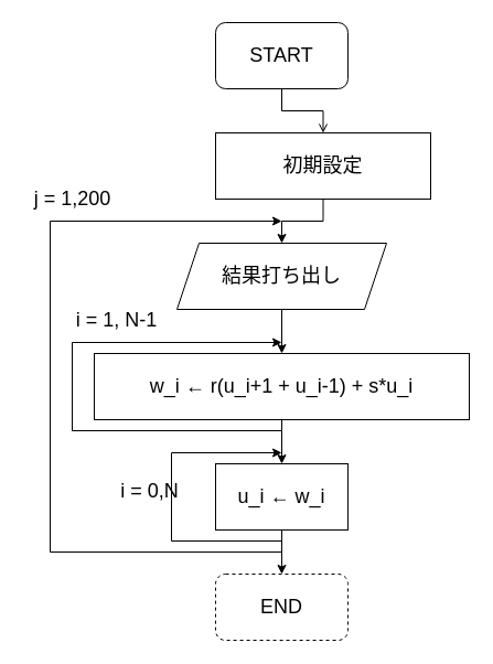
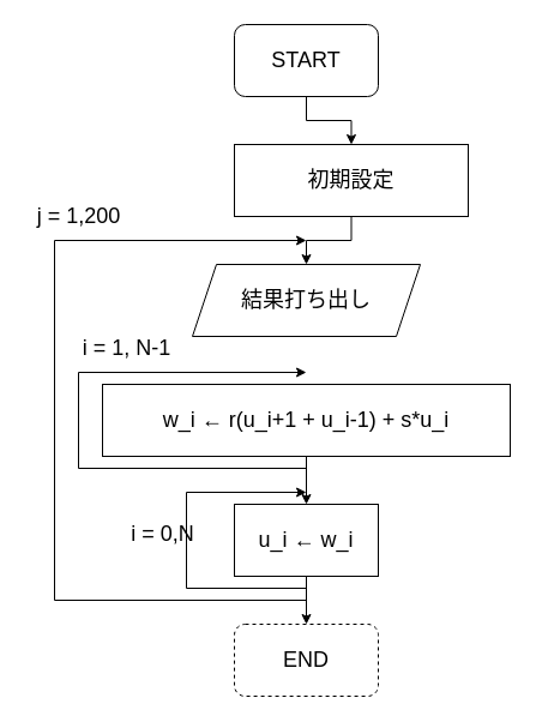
- <mxCell id="3" value="" style="edgeStyle=orthogonalEdgeStyle;rounded=0;orthogonalLoop=1;jettySize=auto;html=1;fontSize=18;endArrow=open;" edge="1" parent="1" source="4" target="6"><mxGeometry relative="1" as="geometry" /></mxCell>
+ <mxCell id="3" value="" style="edgeStyle=orthogonalEdgeStyle;rounded=0;orthogonalLoop=1;jettySize=auto;html=1;fontSize=18;" edge="1" parent="1" source="4" target="6"><mxGeometry relative="1" as="geometry" /></mxCell>
- <mxCell id="7" value="" style="edgeStyle=orthogonalEdgeStyle;rounded=0;orthogonalLoop=1;jettySize=auto;html=1;fontSize=18;" edge="1" parent="1" source="8" target="10"><mxGeometry relative="1" as="geometry" /></mxCell>
